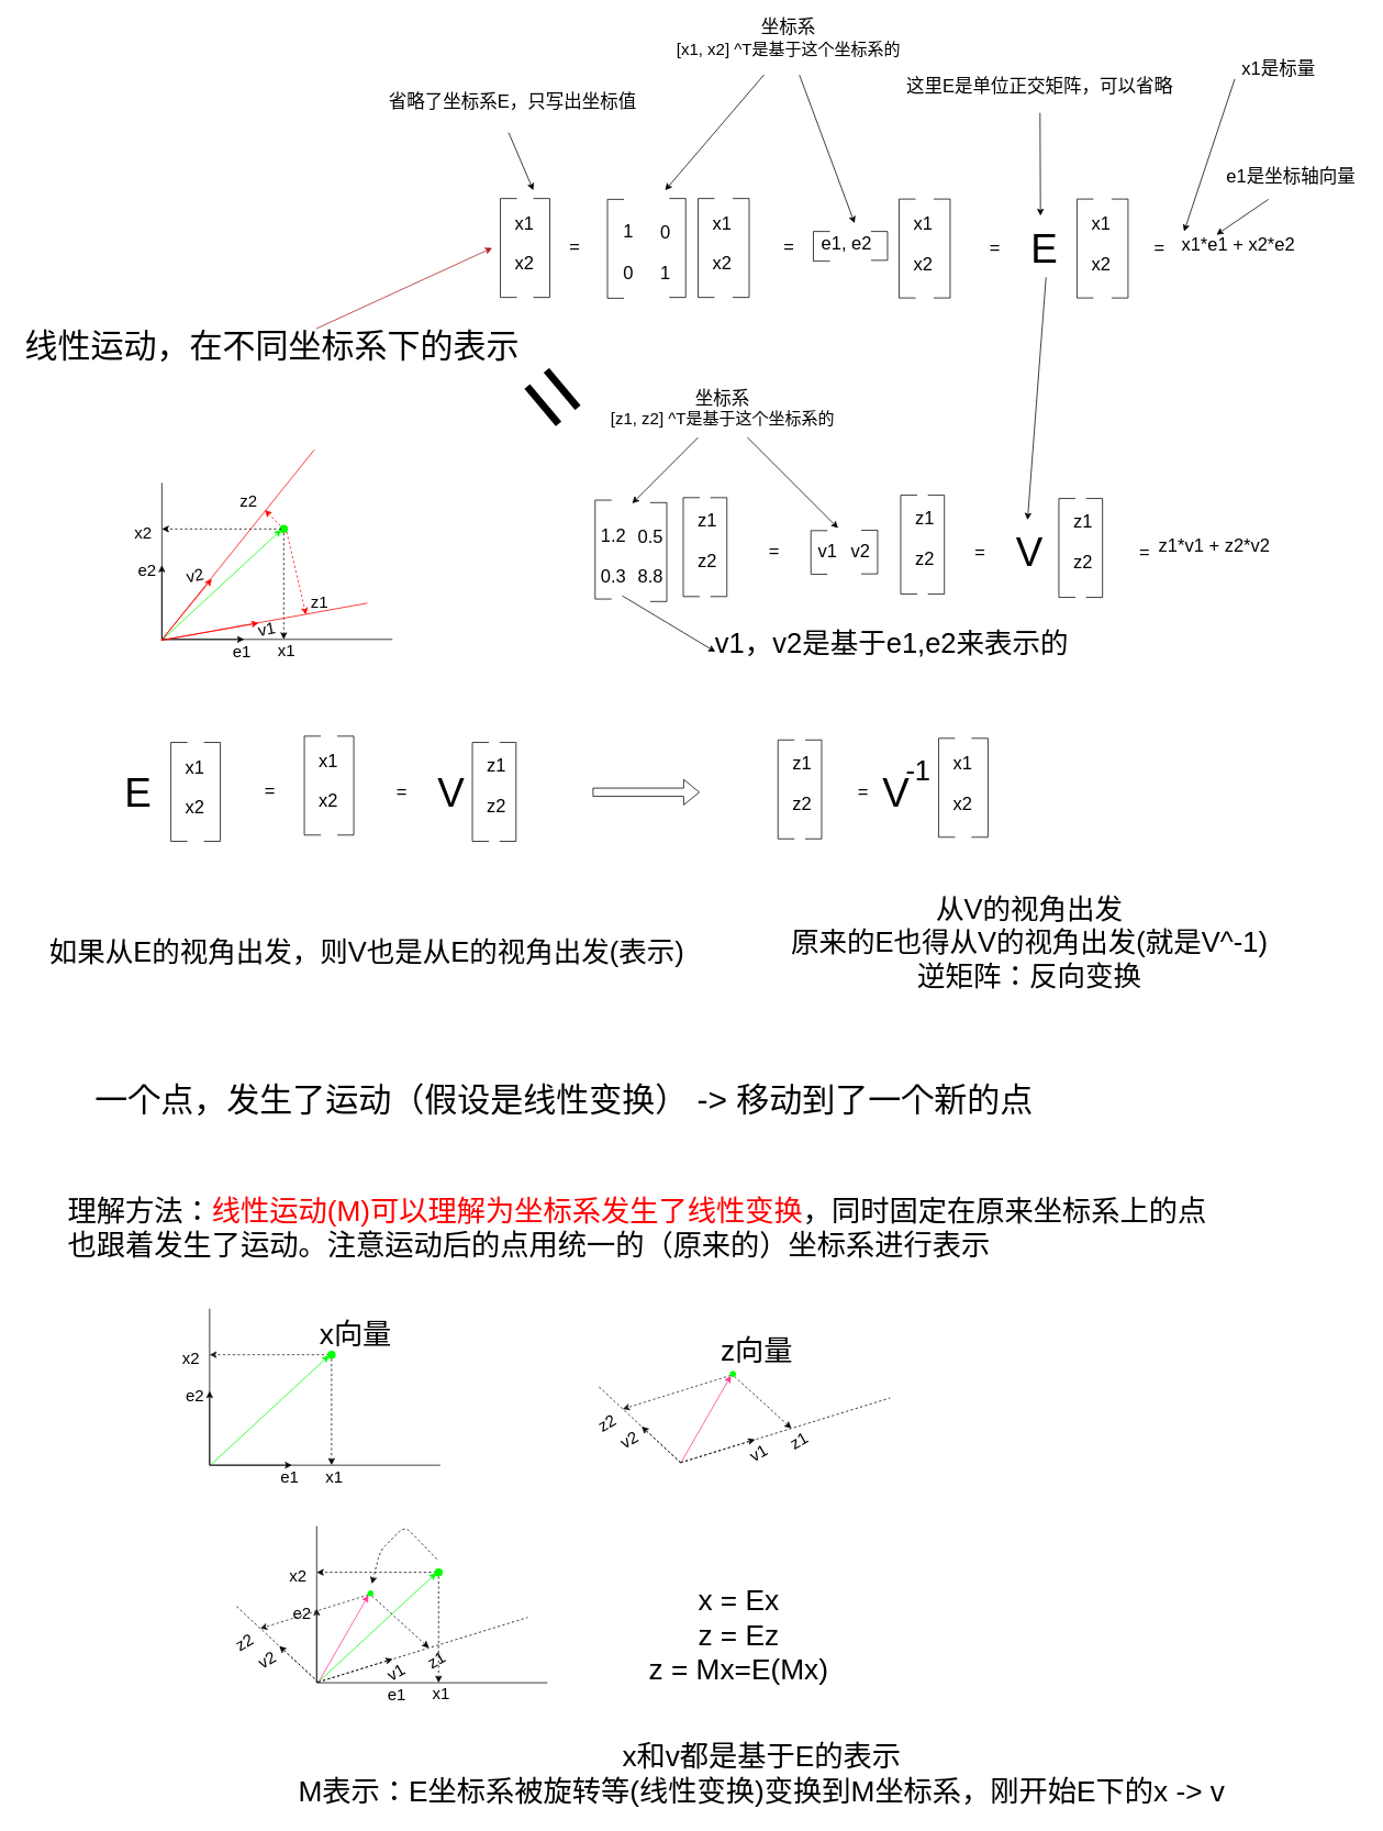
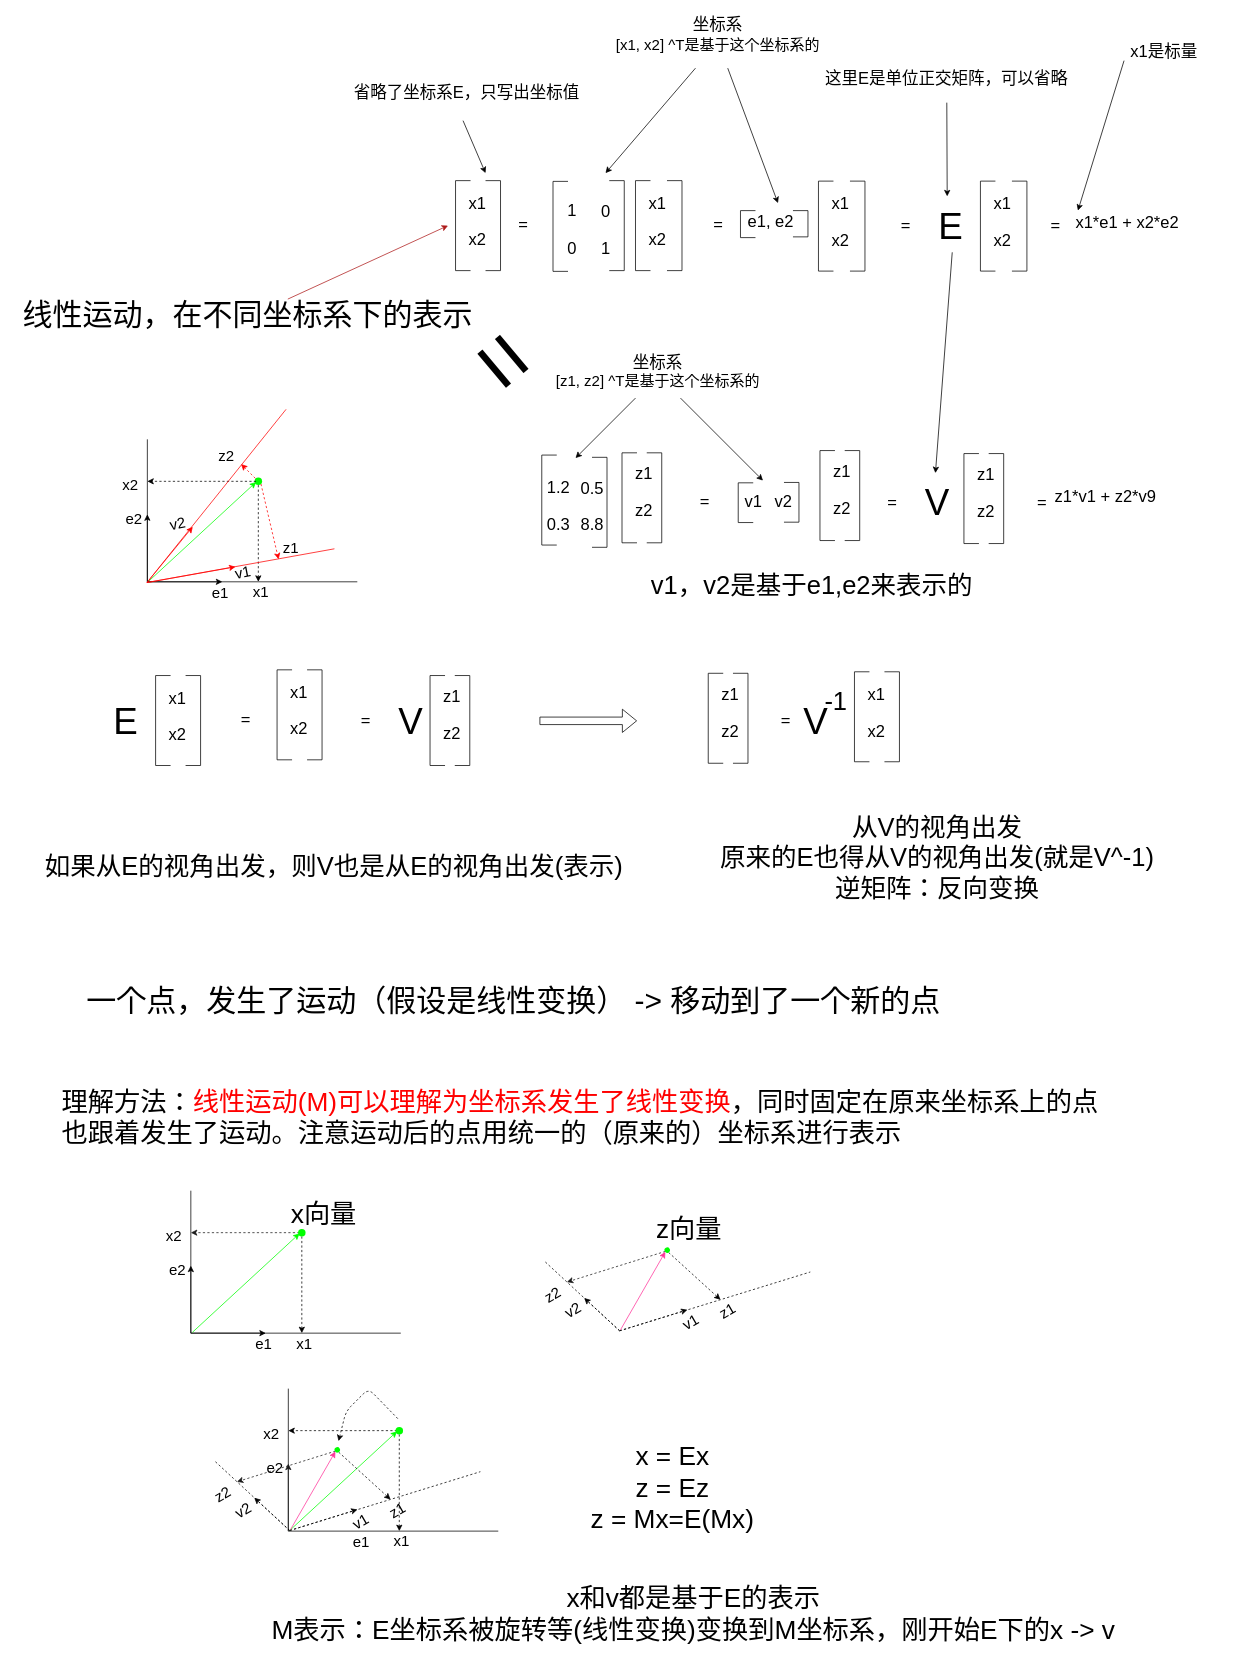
- <mxCell id="8" value="x1是标量" style="text;html=1;align=center;verticalAlign=middle;resizable=1;points=[];autosize=1;strokeColor=none;fillColor=none;fontSize=22;fontColor=#000000;overflow=fill;" parent="1" vertex="1"><mxGeometry x="1497" y="70" width="110" height="40" as="geometry" /></mxCell>
+ <mxCell id="8" value="x1是标量" style="text;html=1;align=center;verticalAlign=middle;resizable=1;points=[];autosize=1;strokeColor=none;fillColor=none;fontSize=22;fontColor=#000000;overflow=fill;" parent="1" vertex="1"><mxGeometry x="1497" y="55" width="110" height="40" as="geometry" /></mxCell>
- <mxCell id="6" value="e1是坐标轴向量" style="text;html=1;align=center;verticalAlign=middle;resizable=1;points=[];autosize=1;strokeColor=none;fillColor=none;fontSize=22;fontColor=#000000;overflow=fill;" parent="1" vertex="1"><mxGeometry x="1477" y="201" width="180" height="40" as="geometry" /></mxCell>
- <mxCell id="5" value="" style="endArrow=classic;html=1;strokeColor=#000000;strokeWidth=1;fontSize=22;fontColor=#000000;entryX=0.333;entryY=0;entryDx=0;entryDy=0;entryPerimeter=0;exitX=0.347;exitY=1;exitDx=0;exitDy=0;exitPerimeter=0;" parent="1" source="6" target="107" edge="1"><mxGeometry width="50" height="50" relative="1" as="geometry"><mxPoint x="1547" y="160" as="sourcePoint" /><mxPoint x="1597" y="110" as="targetPoint" /></mxGeometry></mxCell>
- <mxCell id="65" value="z1*v1 + z2*v2" style="text;html=1;align=center;verticalAlign=middle;resizable=1;points=[];autosize=1;strokeColor=none;fillColor=none;fontSize=22;fontColor=#000000;overflow=fill;" parent="1" vertex="1"><mxGeometry x="1394" y="649" width="160" height="40" as="geometry" /></mxCell>
+ <mxCell id="65" value="z1*v1 + z2*v9" style="text;html=1;align=center;verticalAlign=middle;resizable=1;points=[];autosize=1;strokeColor=none;fillColor=none;fontSize=22;fontColor=#000000;overflow=fill;" parent="1" vertex="1"><mxGeometry x="1394" y="649" width="160" height="40" as="geometry" /></mxCell>
- <mxCell id="86" value="" style="endArrow=classic;html=1;strokeColor=#000000;strokeWidth=1;fontSize=34;fontColor=#000000;entryX=0;entryY=0.5;entryDx=0;entryDy=0;exitX=0.721;exitY=1.053;exitDx=0;exitDy=0;exitPerimeter=0;" parent="1" source="27" target="77" edge="1"><mxGeometry width="50" height="50" relative="1" as="geometry"><mxPoint x="607" y="790" as="sourcePoint" /><mxPoint x="657" y="740" as="targetPoint" /></mxGeometry></mxCell>
